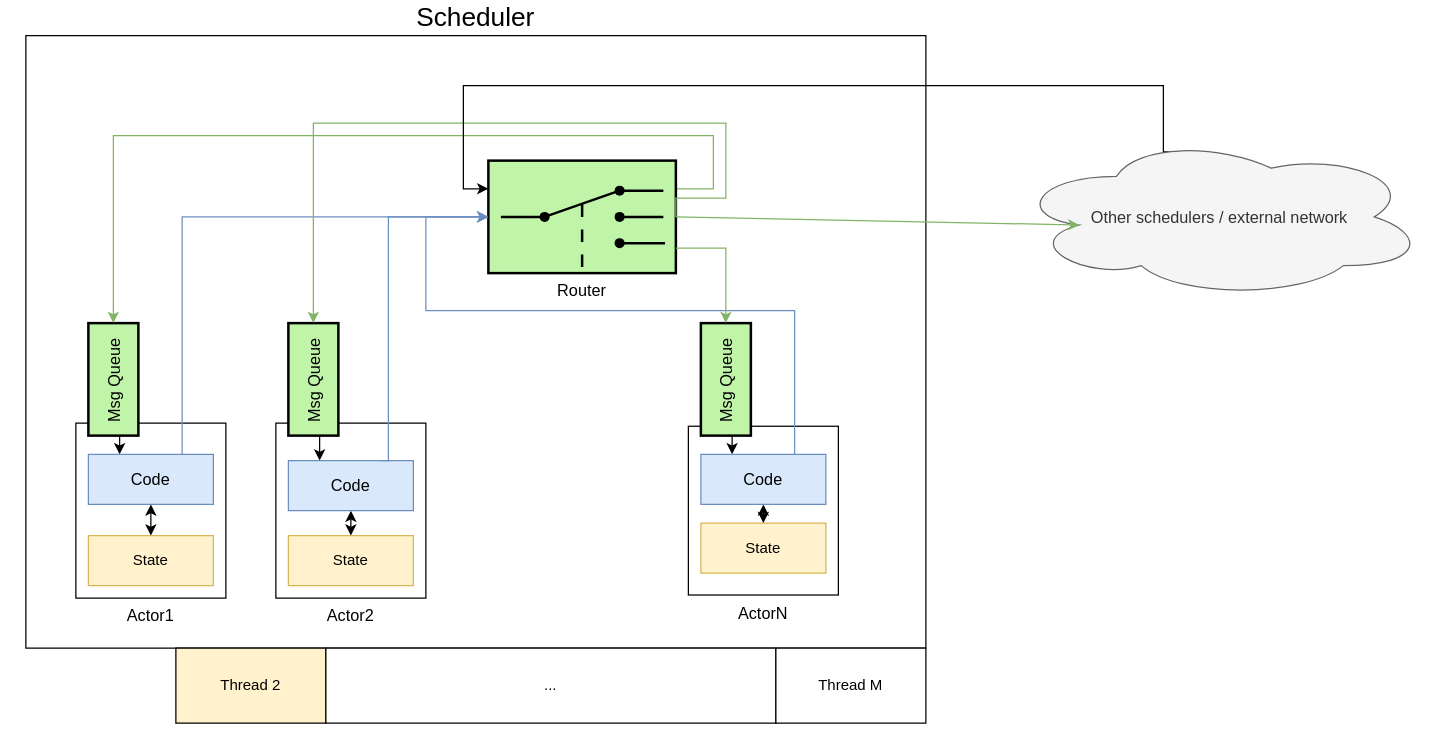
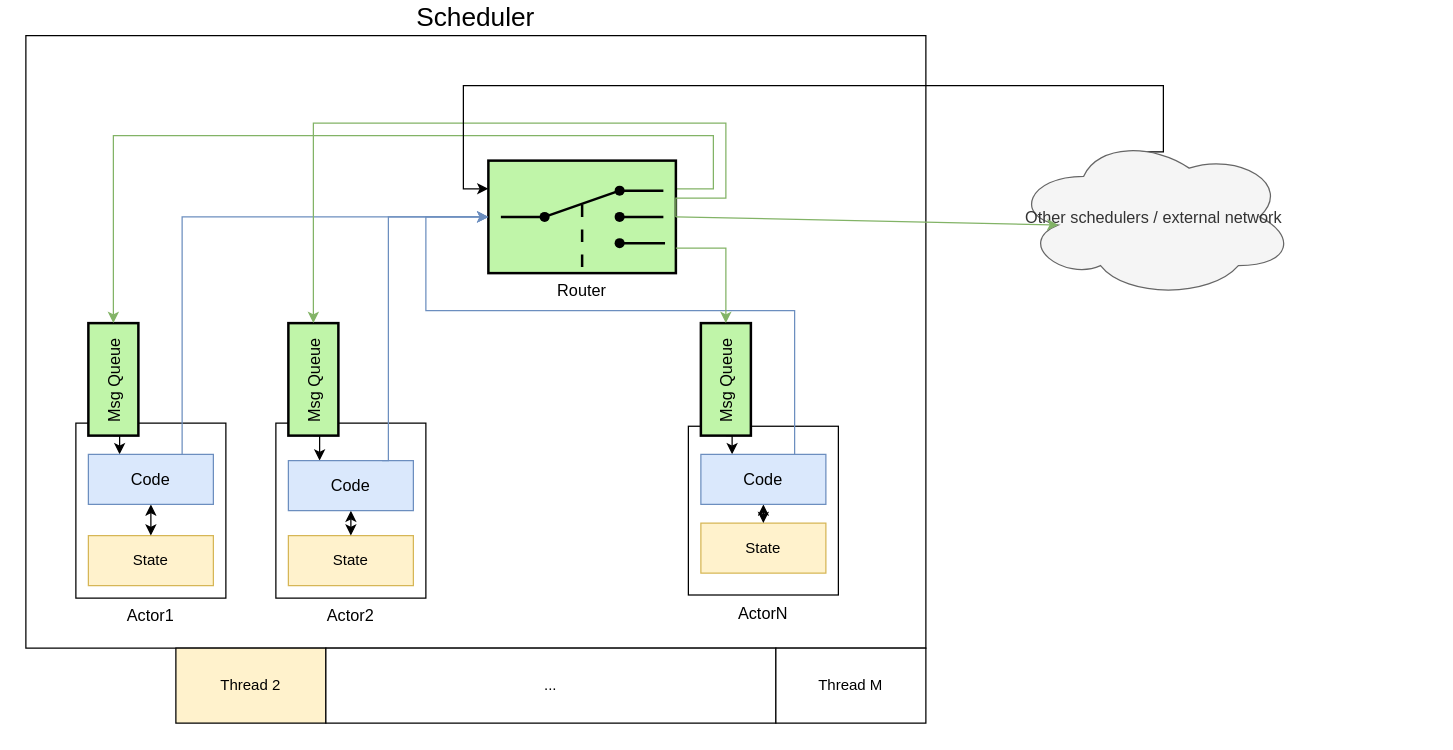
- <mxCell id="29" value="Other schedulers / external network" style="ellipse;shape=cloud;whiteSpace=wrap;html=1;fontSize=13;align=center;fillColor=#f5f5f5;strokeColor=#666666;fontColor=#333333;" parent="1" vertex="1"><mxGeometry x="810" y="100" width="330" height="130" as="geometry" /></mxCell>
+ <mxCell id="29" value="Other schedulers / external network" style="ellipse;shape=cloud;whiteSpace=wrap;html=1;fontSize=13;align=center;fillColor=#f5f5f5;strokeColor=#666666;fontColor=#333333;" parent="1" vertex="1"><mxGeometry x="810" y="100" width="225" height="130" as="geometry" /></mxCell>
